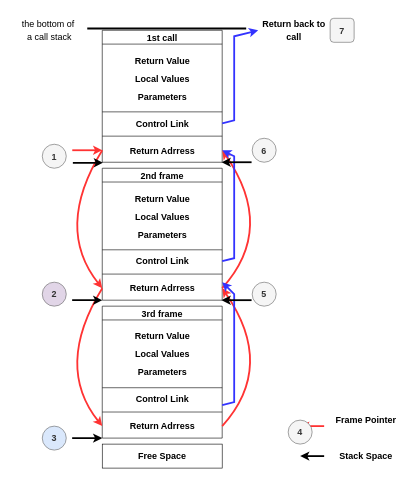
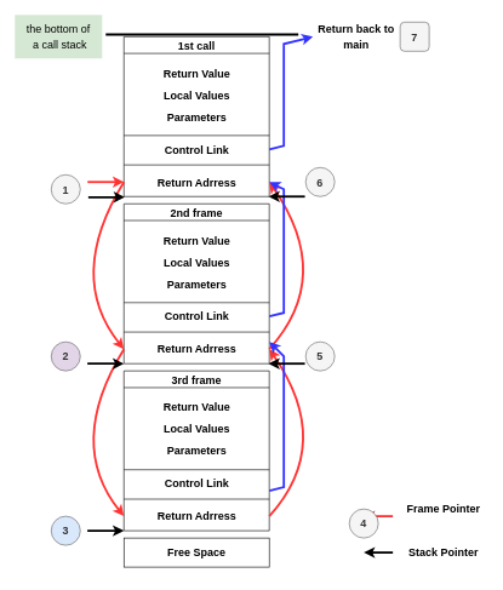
- <mxCell id="10" value="&lt;font style=&quot;font-size: 15px&quot;&gt;the bottom of &lt;br&gt;&amp;nbsp;a call stack&lt;/font&gt;" style="rounded=0;whiteSpace=wrap;html=1;dashed=1;dashPattern=1 1;fontSize=18;strokeColor=none;" vertex="1" parent="1"><mxGeometry x="20" y="20" width="120" height="60" as="geometry" /></mxCell>
+ <mxCell id="10" value="&lt;font style=&quot;font-size: 15px&quot;&gt;the bottom of &lt;br&gt;&amp;nbsp;a call stack&lt;/font&gt;" style="rounded=0;whiteSpace=wrap;html=1;dashed=1;dashPattern=1 1;fontSize=18;strokeColor=none;fillColor=#d5e8d4;" vertex="1" parent="1"><mxGeometry x="20" y="20" width="120" height="60" as="geometry" /></mxCell>
- <mxCell id="37" value="&lt;span style=&quot;font-size: 15px&quot;&gt;&lt;b&gt;Return back to call&lt;/b&gt;&lt;/span&gt;" style="rounded=0;whiteSpace=wrap;html=1;dashed=1;dashPattern=1 1;fontSize=18;strokeColor=none;" vertex="1" parent="1"><mxGeometry x="430" y="20" width="120" height="60" as="geometry" /></mxCell>
+ <mxCell id="37" value="&lt;span style=&quot;font-size: 15px&quot;&gt;&lt;b&gt;Return back to main&lt;/b&gt;&lt;/span&gt;" style="rounded=0;whiteSpace=wrap;html=1;dashed=1;dashPattern=1 1;fontSize=18;strokeColor=none;" vertex="1" parent="1"><mxGeometry x="430" y="20" width="120" height="60" as="geometry" /></mxCell>
- <mxCell id="45" value="&lt;span style=&quot;font-size: 15px&quot;&gt;&lt;b&gt;Stack Space&lt;/b&gt;&lt;/span&gt;" style="rounded=0;whiteSpace=wrap;html=1;dashed=1;dashPattern=1 1;fontSize=18;strokeColor=none;" vertex="1" parent="1"><mxGeometry x="550" y="730" width="120" height="60" as="geometry" /></mxCell>
+ <mxCell id="45" value="&lt;span style=&quot;font-size: 15px&quot;&gt;&lt;b&gt;Stack Pointer&lt;/b&gt;&lt;/span&gt;" style="rounded=0;whiteSpace=wrap;html=1;dashed=1;dashPattern=1 1;fontSize=18;strokeColor=none;" vertex="1" parent="1"><mxGeometry x="550" y="730" width="120" height="60" as="geometry" /></mxCell>
